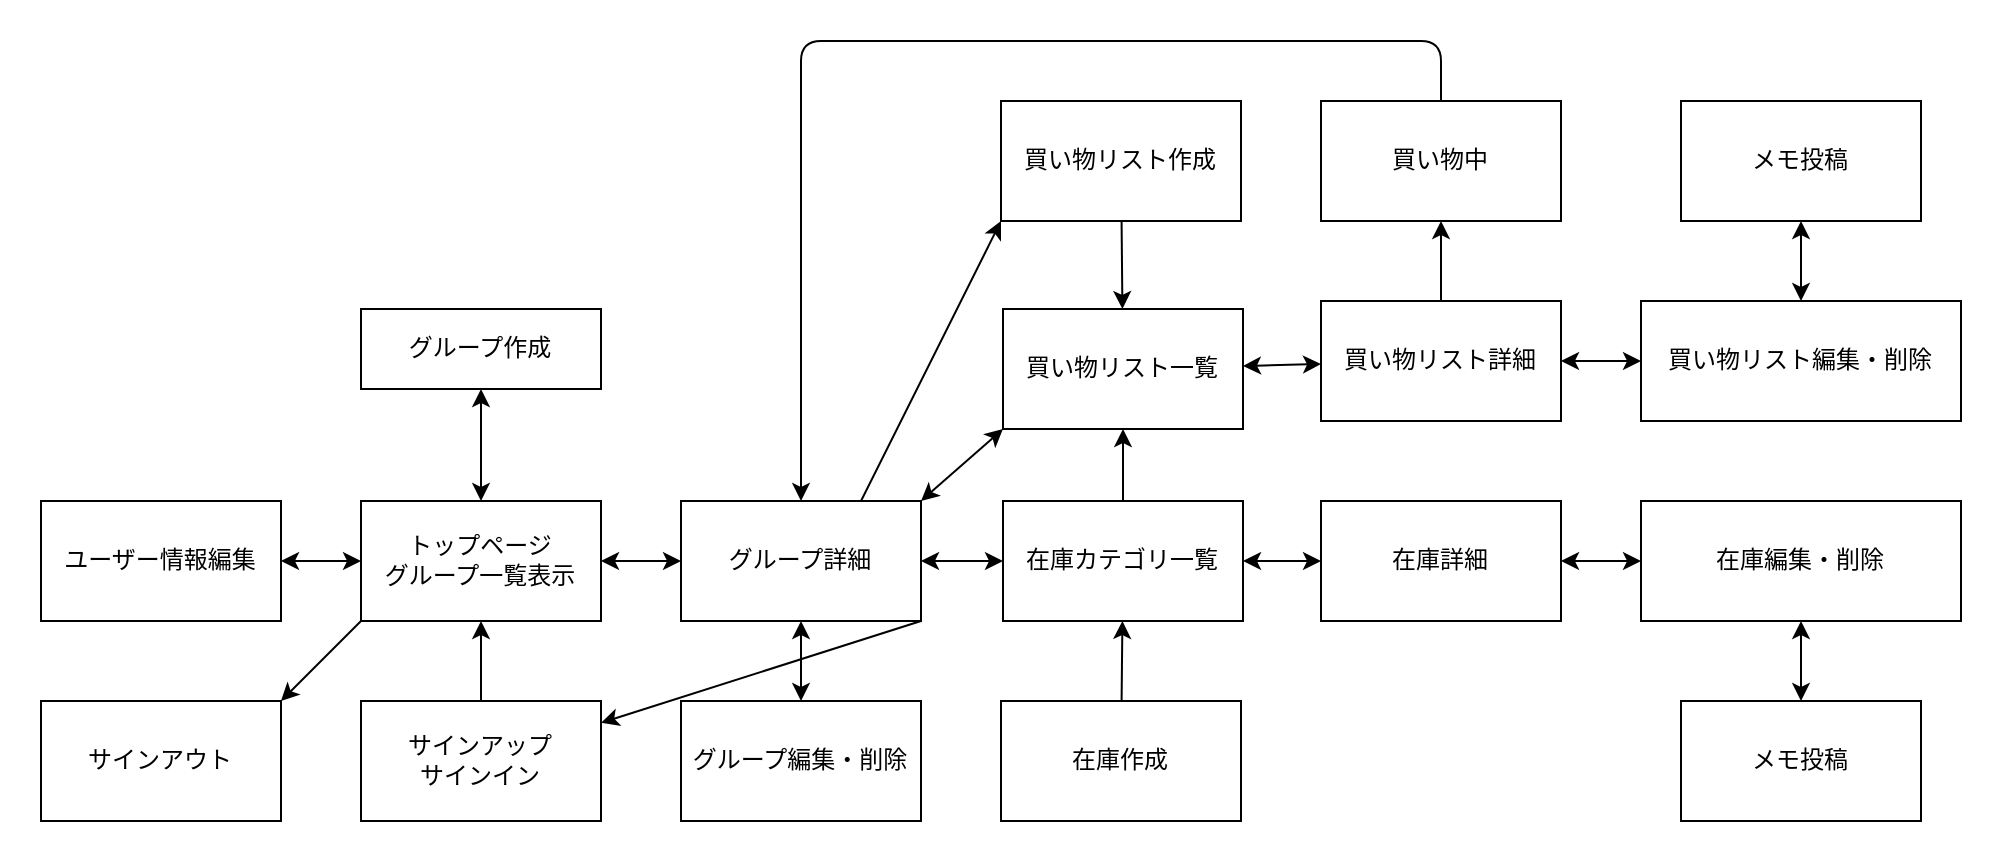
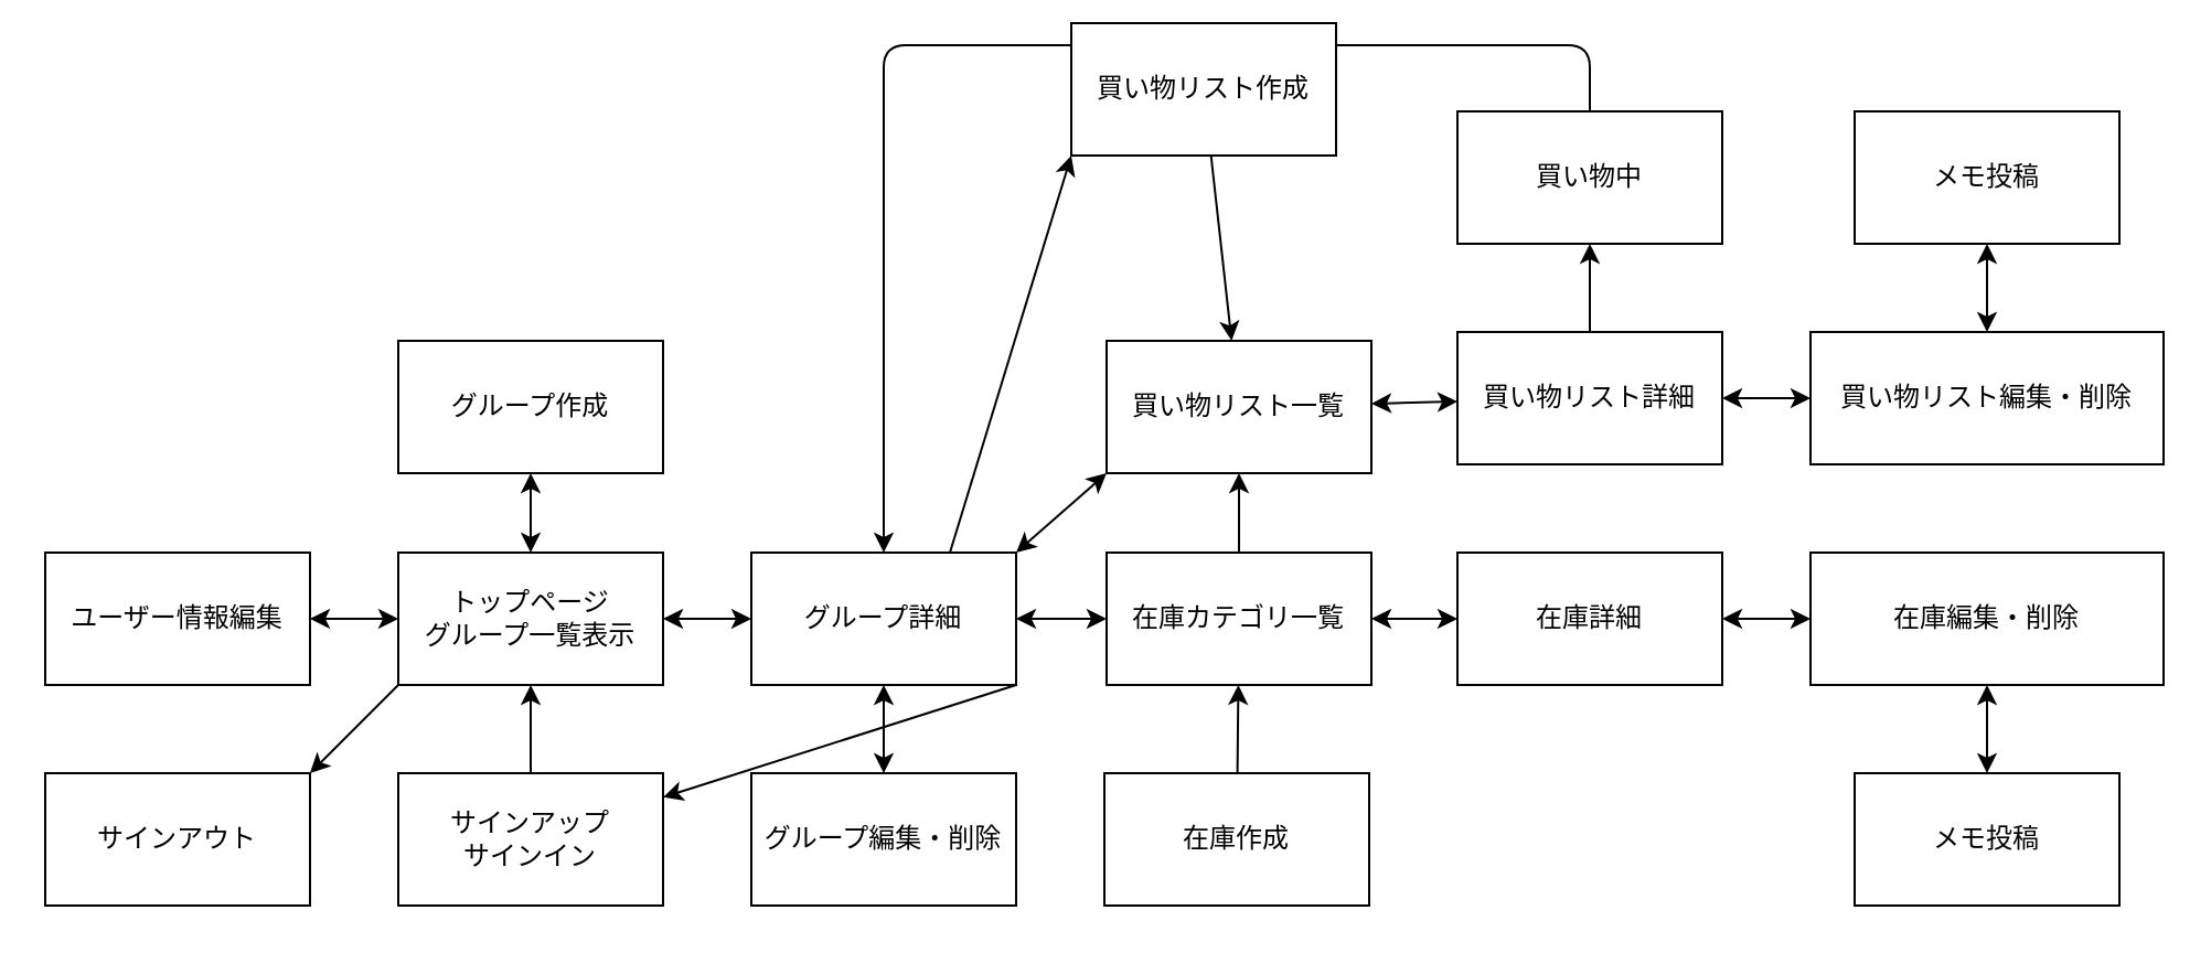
- <mxCell id="34" value="買い物リスト作成" style="rounded=0;whiteSpace=wrap;html=1;" vertex="1" parent="1"><mxGeometry x="500" y="50" width="120" height="60" as="geometry" /></mxCell>
+ <mxCell id="34" value="買い物リスト作成" style="rounded=0;whiteSpace=wrap;html=1;" vertex="1" parent="1"><mxGeometry x="485" y="10" width="120" height="60" as="geometry" /></mxCell>
- <mxCell id="31" value="グループ作成" style="rounded=0;whiteSpace=wrap;html=1;" vertex="1" parent="1"><mxGeometry x="180" y="154" width="120" height="40" as="geometry" /></mxCell>
+ <mxCell id="31" value="グループ作成" style="rounded=0;whiteSpace=wrap;html=1;" vertex="1" parent="1"><mxGeometry x="180" y="154" width="120" height="60" as="geometry" /></mxCell>
